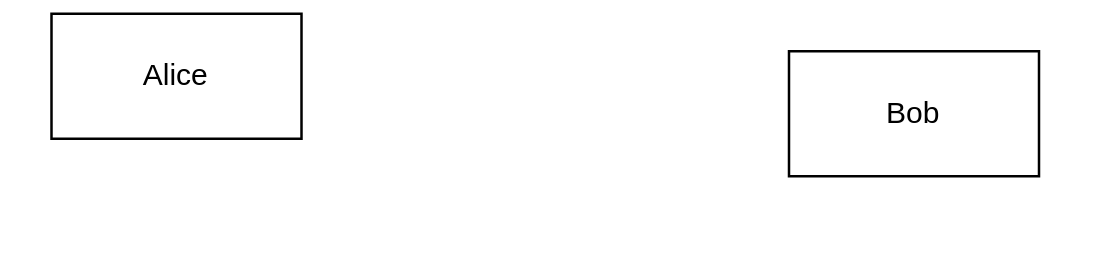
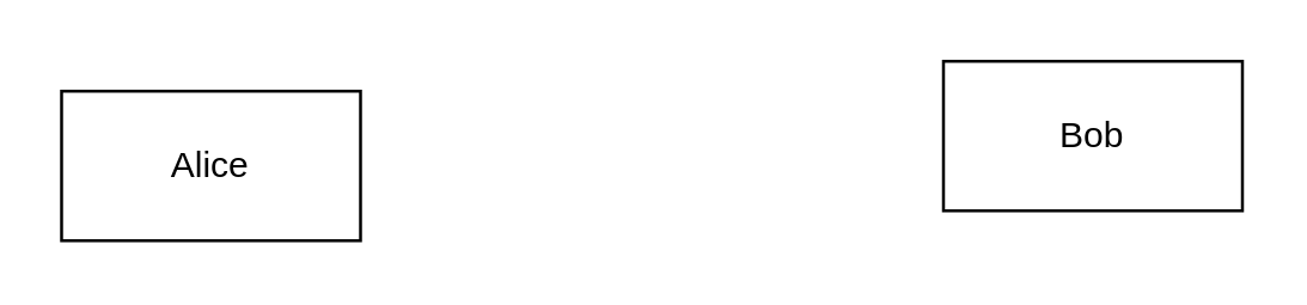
- <mxCell id="2" value="Alice" style="rounded=0;whiteSpace=wrap;html=1;" vertex="1" parent="1"><mxGeometry x="20" y="5" width="100" height="50" as="geometry" /></mxCell>
+ <mxCell id="2" value="Alice" style="rounded=0;whiteSpace=wrap;html=1;" vertex="1" parent="1"><mxGeometry x="20" y="30" width="100" height="50" as="geometry" /></mxCell>
